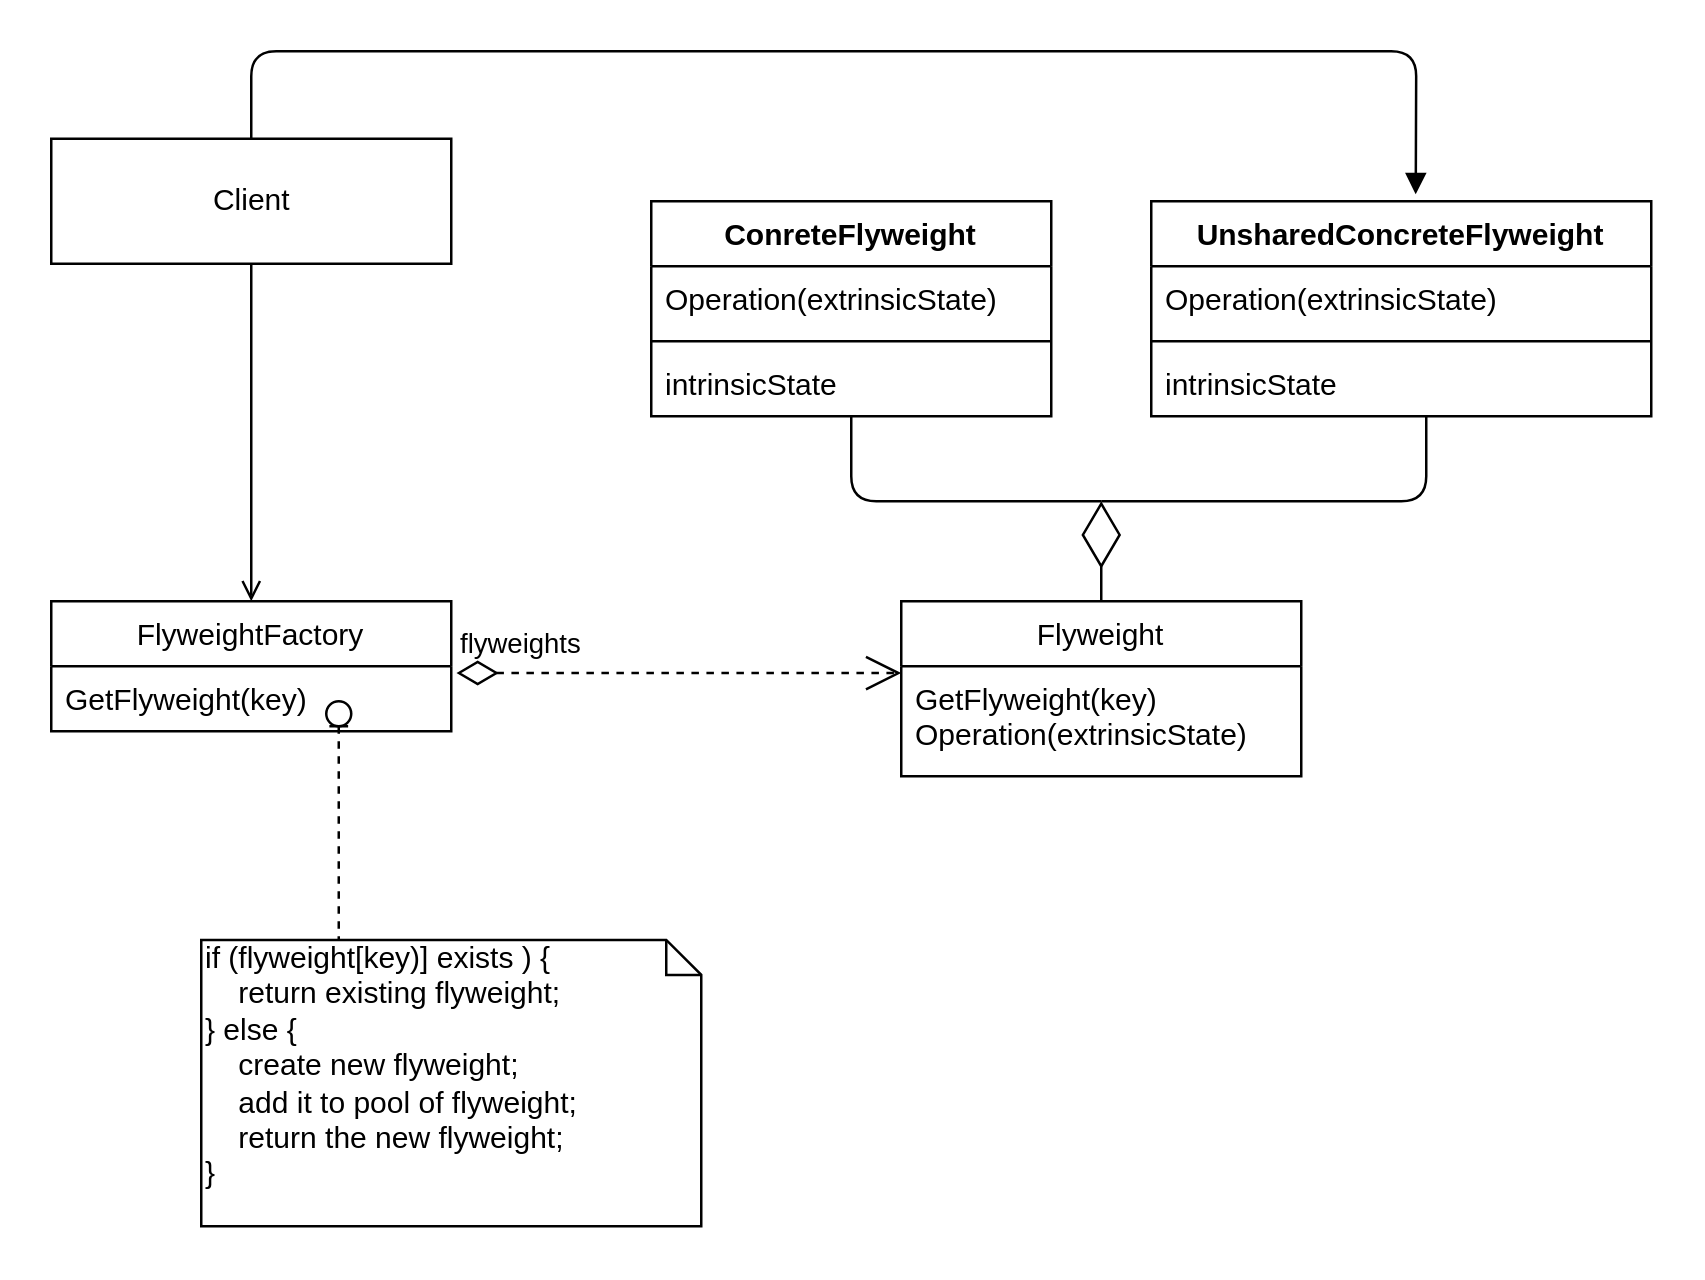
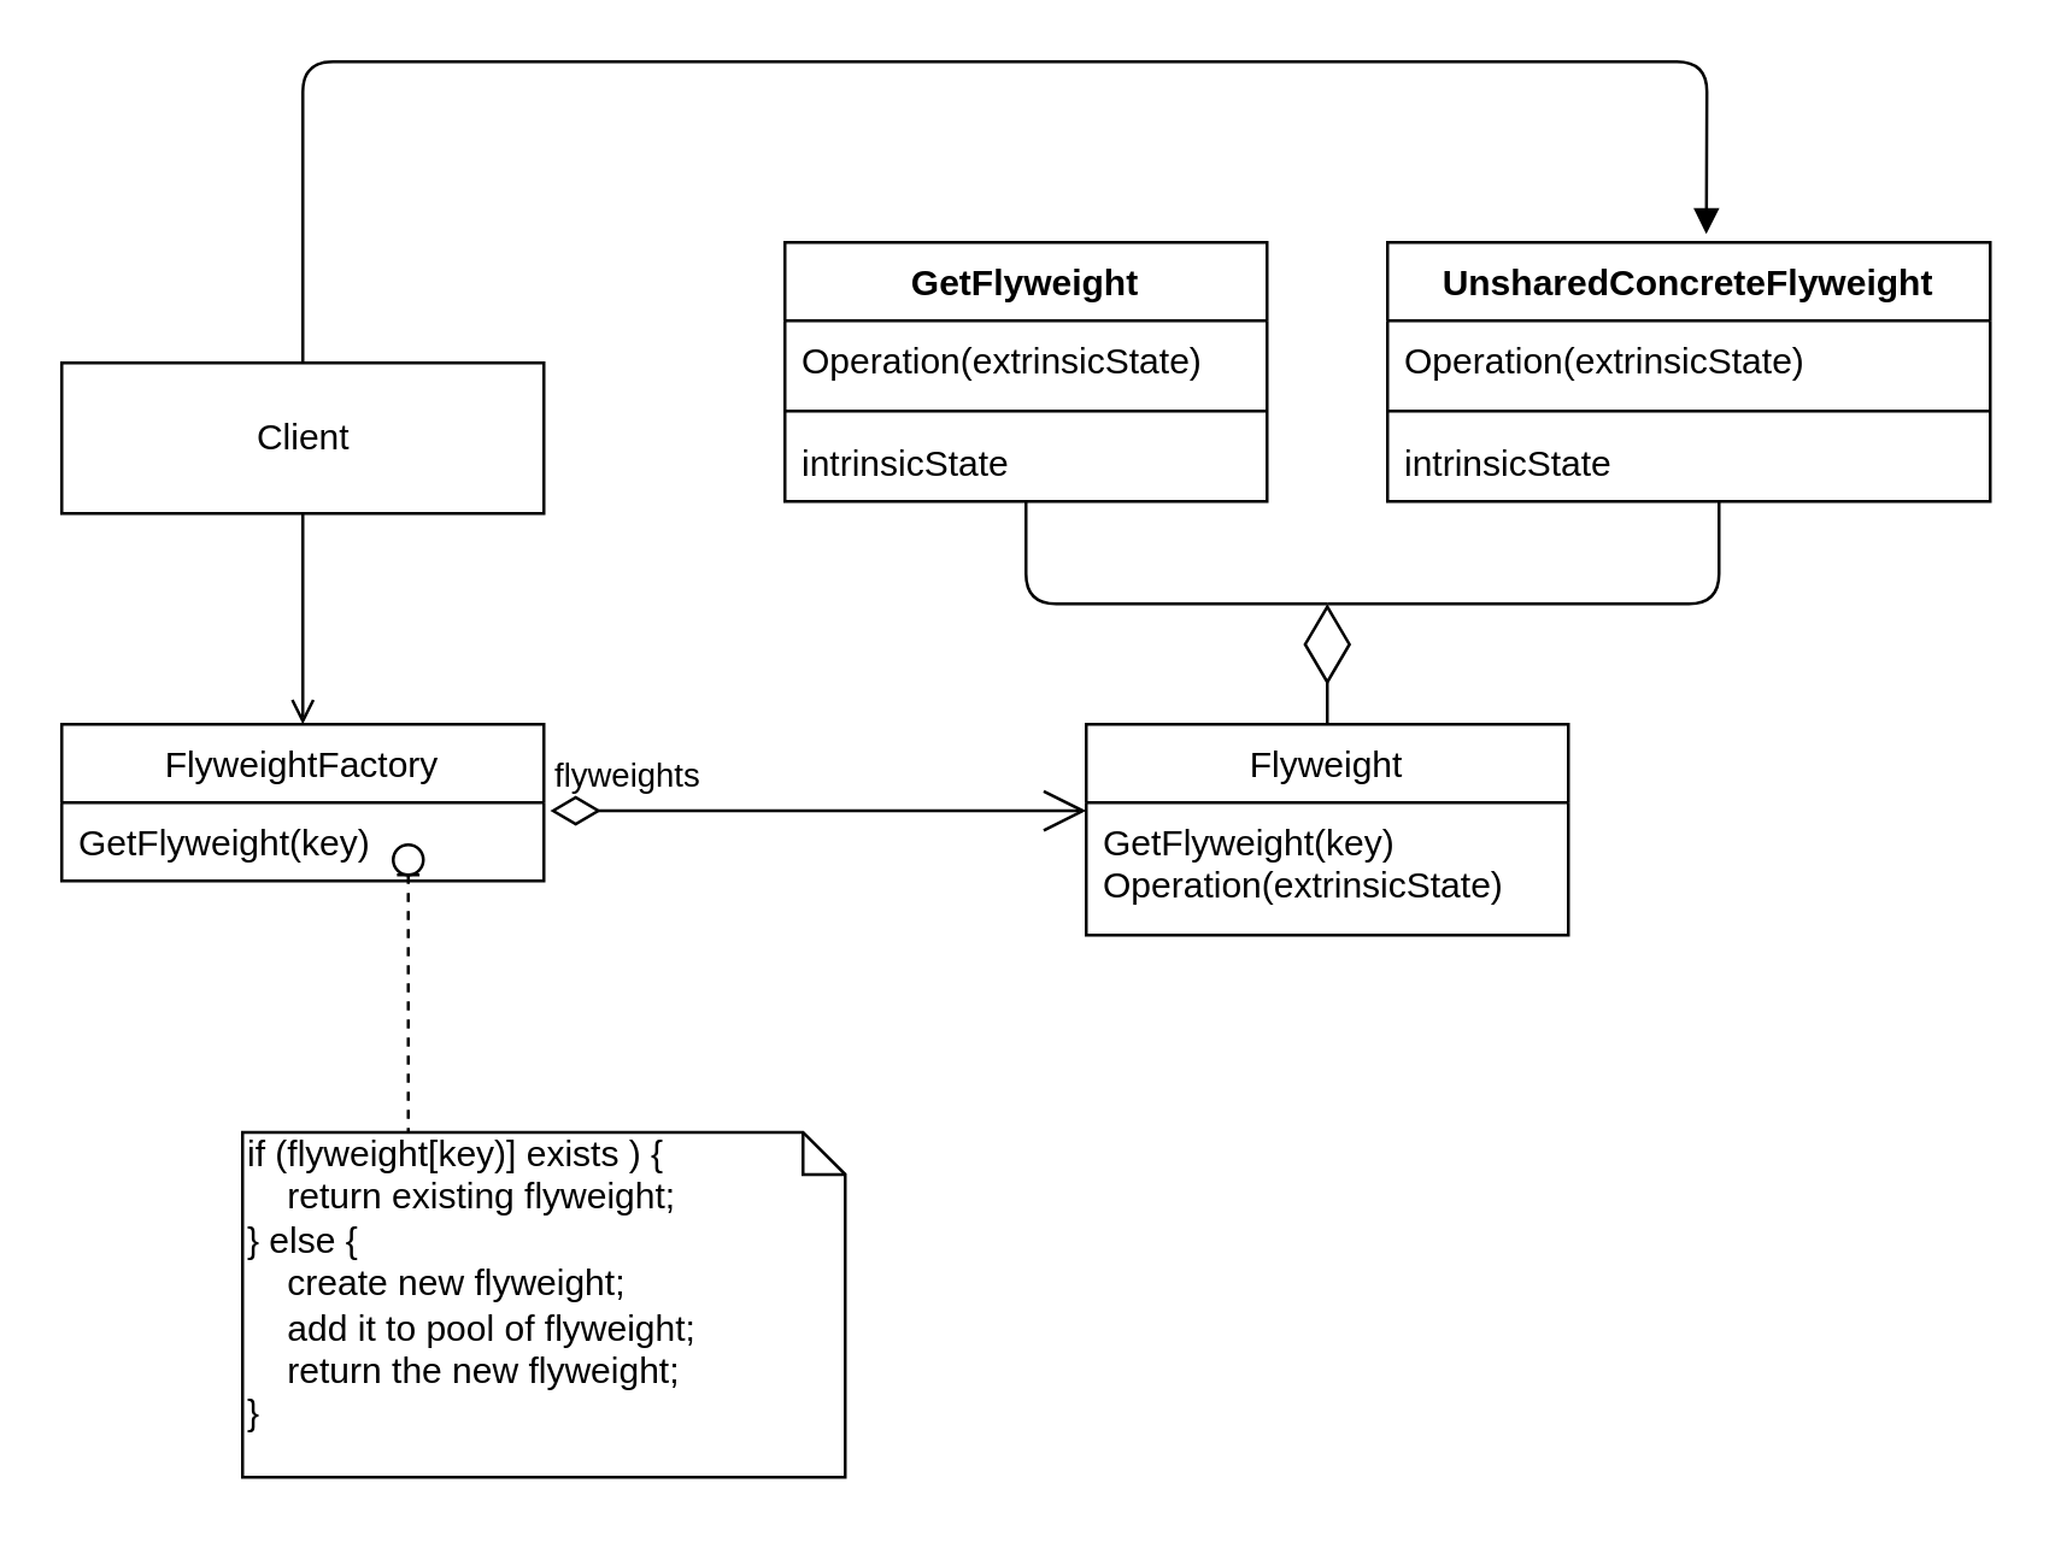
- <mxCell id="2" value="Client" style="html=1;" vertex="1" parent="1"><mxGeometry x="20" y="55" width="160" height="50" as="geometry" /></mxCell>
+ <mxCell id="2" value="Client" style="html=1;" vertex="1" parent="1"><mxGeometry x="20" y="120" width="160" height="50" as="geometry" /></mxCell>
- <mxCell id="10" value="ConreteFlyweight" style="swimlane;fontStyle=1;align=center;verticalAlign=top;childLayout=stackLayout;horizontal=1;startSize=26;horizontalStack=0;resizeParent=1;resizeParentMax=0;resizeLast=0;collapsible=1;marginBottom=0;" vertex="1" parent="1"><mxGeometry x="260" y="80" width="160" height="86" as="geometry" /></mxCell>
+ <mxCell id="10" value="GetFlyweight" style="swimlane;fontStyle=1;align=center;verticalAlign=top;childLayout=stackLayout;horizontal=1;startSize=26;horizontalStack=0;resizeParent=1;resizeParentMax=0;resizeLast=0;collapsible=1;marginBottom=0;" vertex="1" parent="1"><mxGeometry x="260" y="80" width="160" height="86" as="geometry" /></mxCell>
- <mxCell id="9" value="flyweights" style="endArrow=open;html=1;endSize=12;startArrow=diamondThin;startSize=14;startFill=0;edgeStyle=orthogonalEdgeStyle;align=left;verticalAlign=bottom;exitX=1.013;exitY=0.104;exitDx=0;exitDy=0;exitPerimeter=0;entryX=0;entryY=0.062;entryDx=0;entryDy=0;entryPerimeter=0;dashed=1;" edge="1" parent="1" source="4" target="21"><mxGeometry x="-1" y="3" relative="1" as="geometry"><mxPoint x="150" y="340" as="sourcePoint" /><mxPoint x="310" y="340" as="targetPoint" /></mxGeometry></mxCell>
+ <mxCell id="9" value="flyweights" style="endArrow=open;html=1;endSize=12;startArrow=diamondThin;startSize=14;startFill=0;edgeStyle=orthogonalEdgeStyle;align=left;verticalAlign=bottom;exitX=1.013;exitY=0.104;exitDx=0;exitDy=0;exitPerimeter=0;entryX=0;entryY=0.062;entryDx=0;entryDy=0;entryPerimeter=0;" edge="1" parent="1" source="4" target="21"><mxGeometry x="-1" y="3" relative="1" as="geometry"><mxPoint x="150" y="340" as="sourcePoint" /><mxPoint x="310" y="340" as="targetPoint" /></mxGeometry></mxCell>
